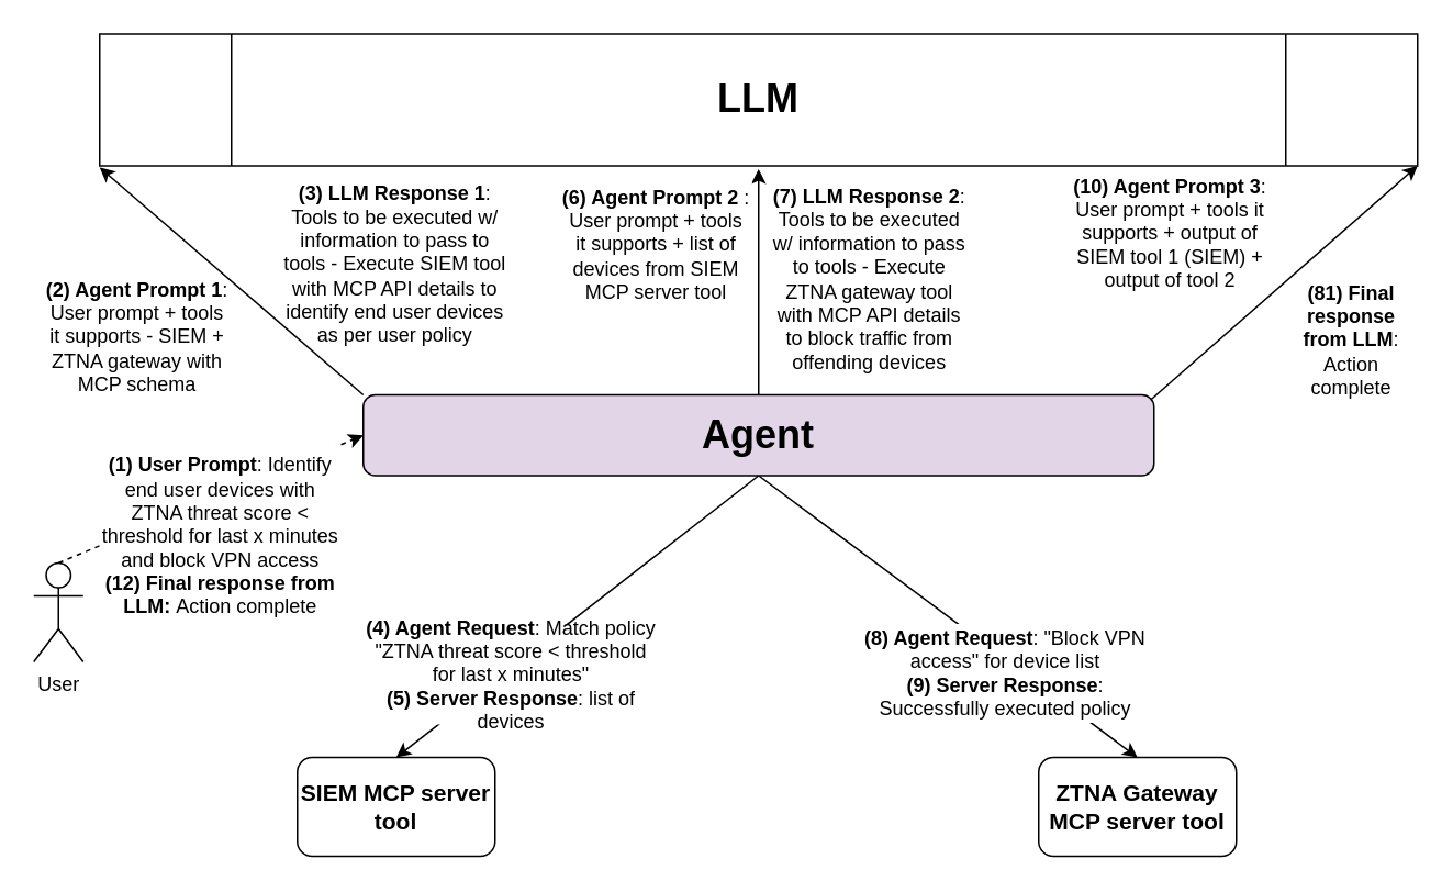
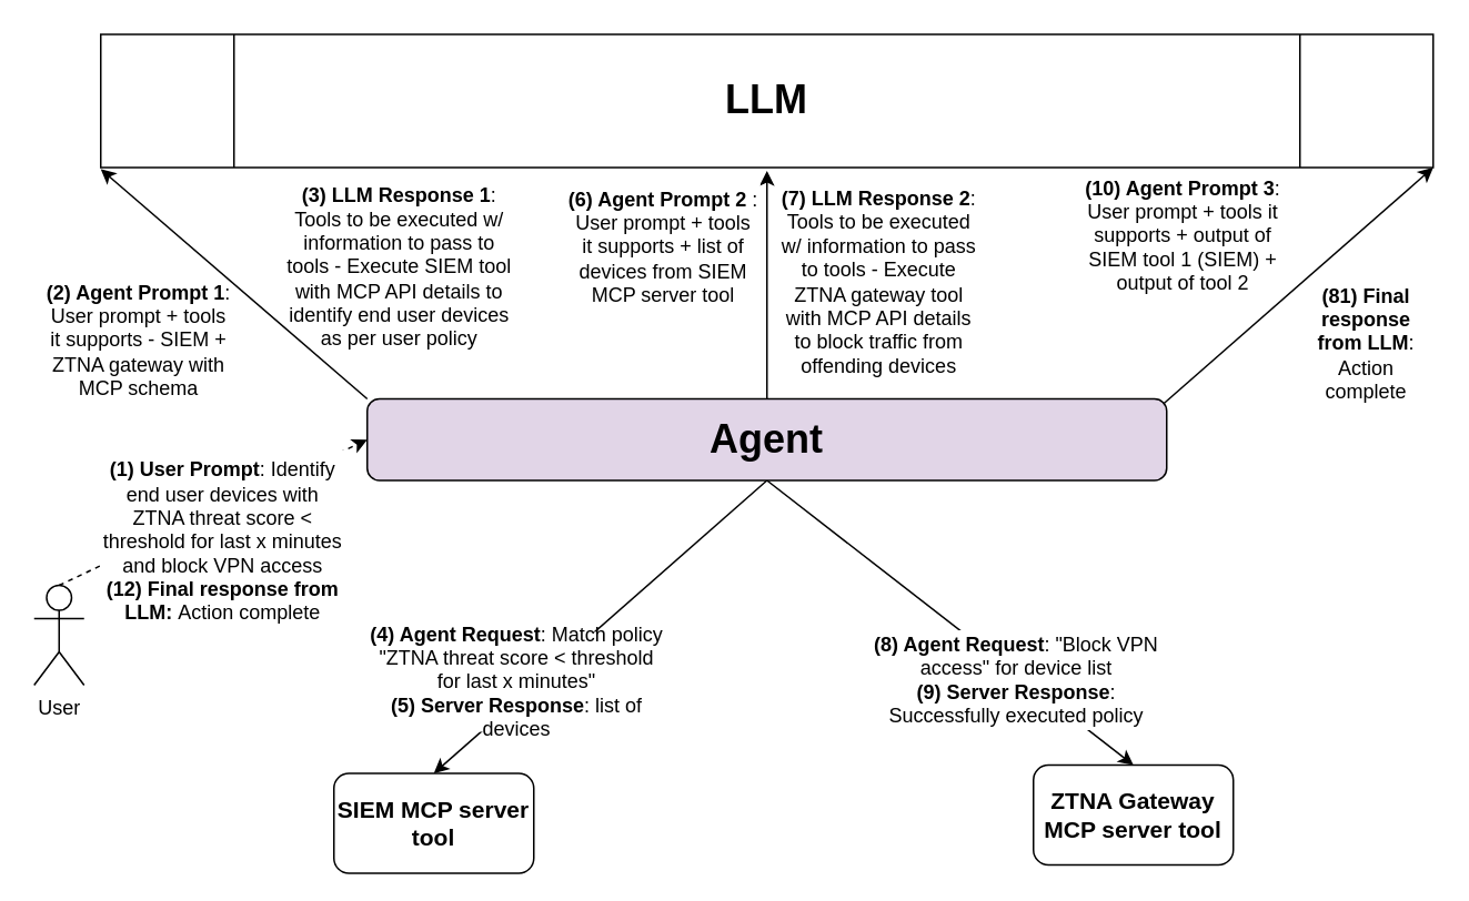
- <mxCell id="11" value="User" style="shape=umlActor;verticalLabelPosition=bottom;verticalAlign=top;html=1;outlineConnect=0;" parent="1" vertex="1"><mxGeometry y="341" width="30" height="60" as="geometry" x="20" /></mxCell>
+ <mxCell id="11" value="User" style="shape=umlActor;verticalLabelPosition=bottom;verticalAlign=top;html=1;outlineConnect=0;" parent="1" vertex="1"><mxGeometry x="20" y="351" width="30" height="60" as="geometry" /></mxCell>
- <mxCell id="6" value="&lt;b&gt;&lt;font style=&quot;font-size: 14px;&quot;&gt;SIEM MCP server tool&lt;/font&gt;&lt;/b&gt;" style="rounded=1;whiteSpace=wrap;html=1;" parent="1" vertex="1"><mxGeometry x="180" y="459" width="120" height="60" as="geometry" /></mxCell>
+ <mxCell id="6" value="&lt;b&gt;&lt;font style=&quot;font-size: 14px;&quot;&gt;SIEM MCP server tool&lt;/font&gt;&lt;/b&gt;" style="rounded=1;whiteSpace=wrap;html=1;" parent="1" vertex="1"><mxGeometry x="200" y="464" width="120" height="60" as="geometry" /></mxCell>
- <mxCell id="7" value="&lt;b&gt;&lt;font style=&quot;font-size: 14px;&quot;&gt;ZTNA Gateway MCP server tool&lt;/font&gt;&lt;/b&gt;" style="rounded=1;whiteSpace=wrap;html=1;" parent="1" vertex="1"><mxGeometry x="630" y="459" width="120" height="60" as="geometry" /></mxCell>
+ <mxCell id="7" value="&lt;b&gt;&lt;font style=&quot;font-size: 14px;&quot;&gt;ZTNA Gateway MCP server tool&lt;/font&gt;&lt;/b&gt;" style="rounded=1;whiteSpace=wrap;html=1;" parent="1" vertex="1"><mxGeometry x="620" y="459" width="120" height="60" as="geometry" /></mxCell>
